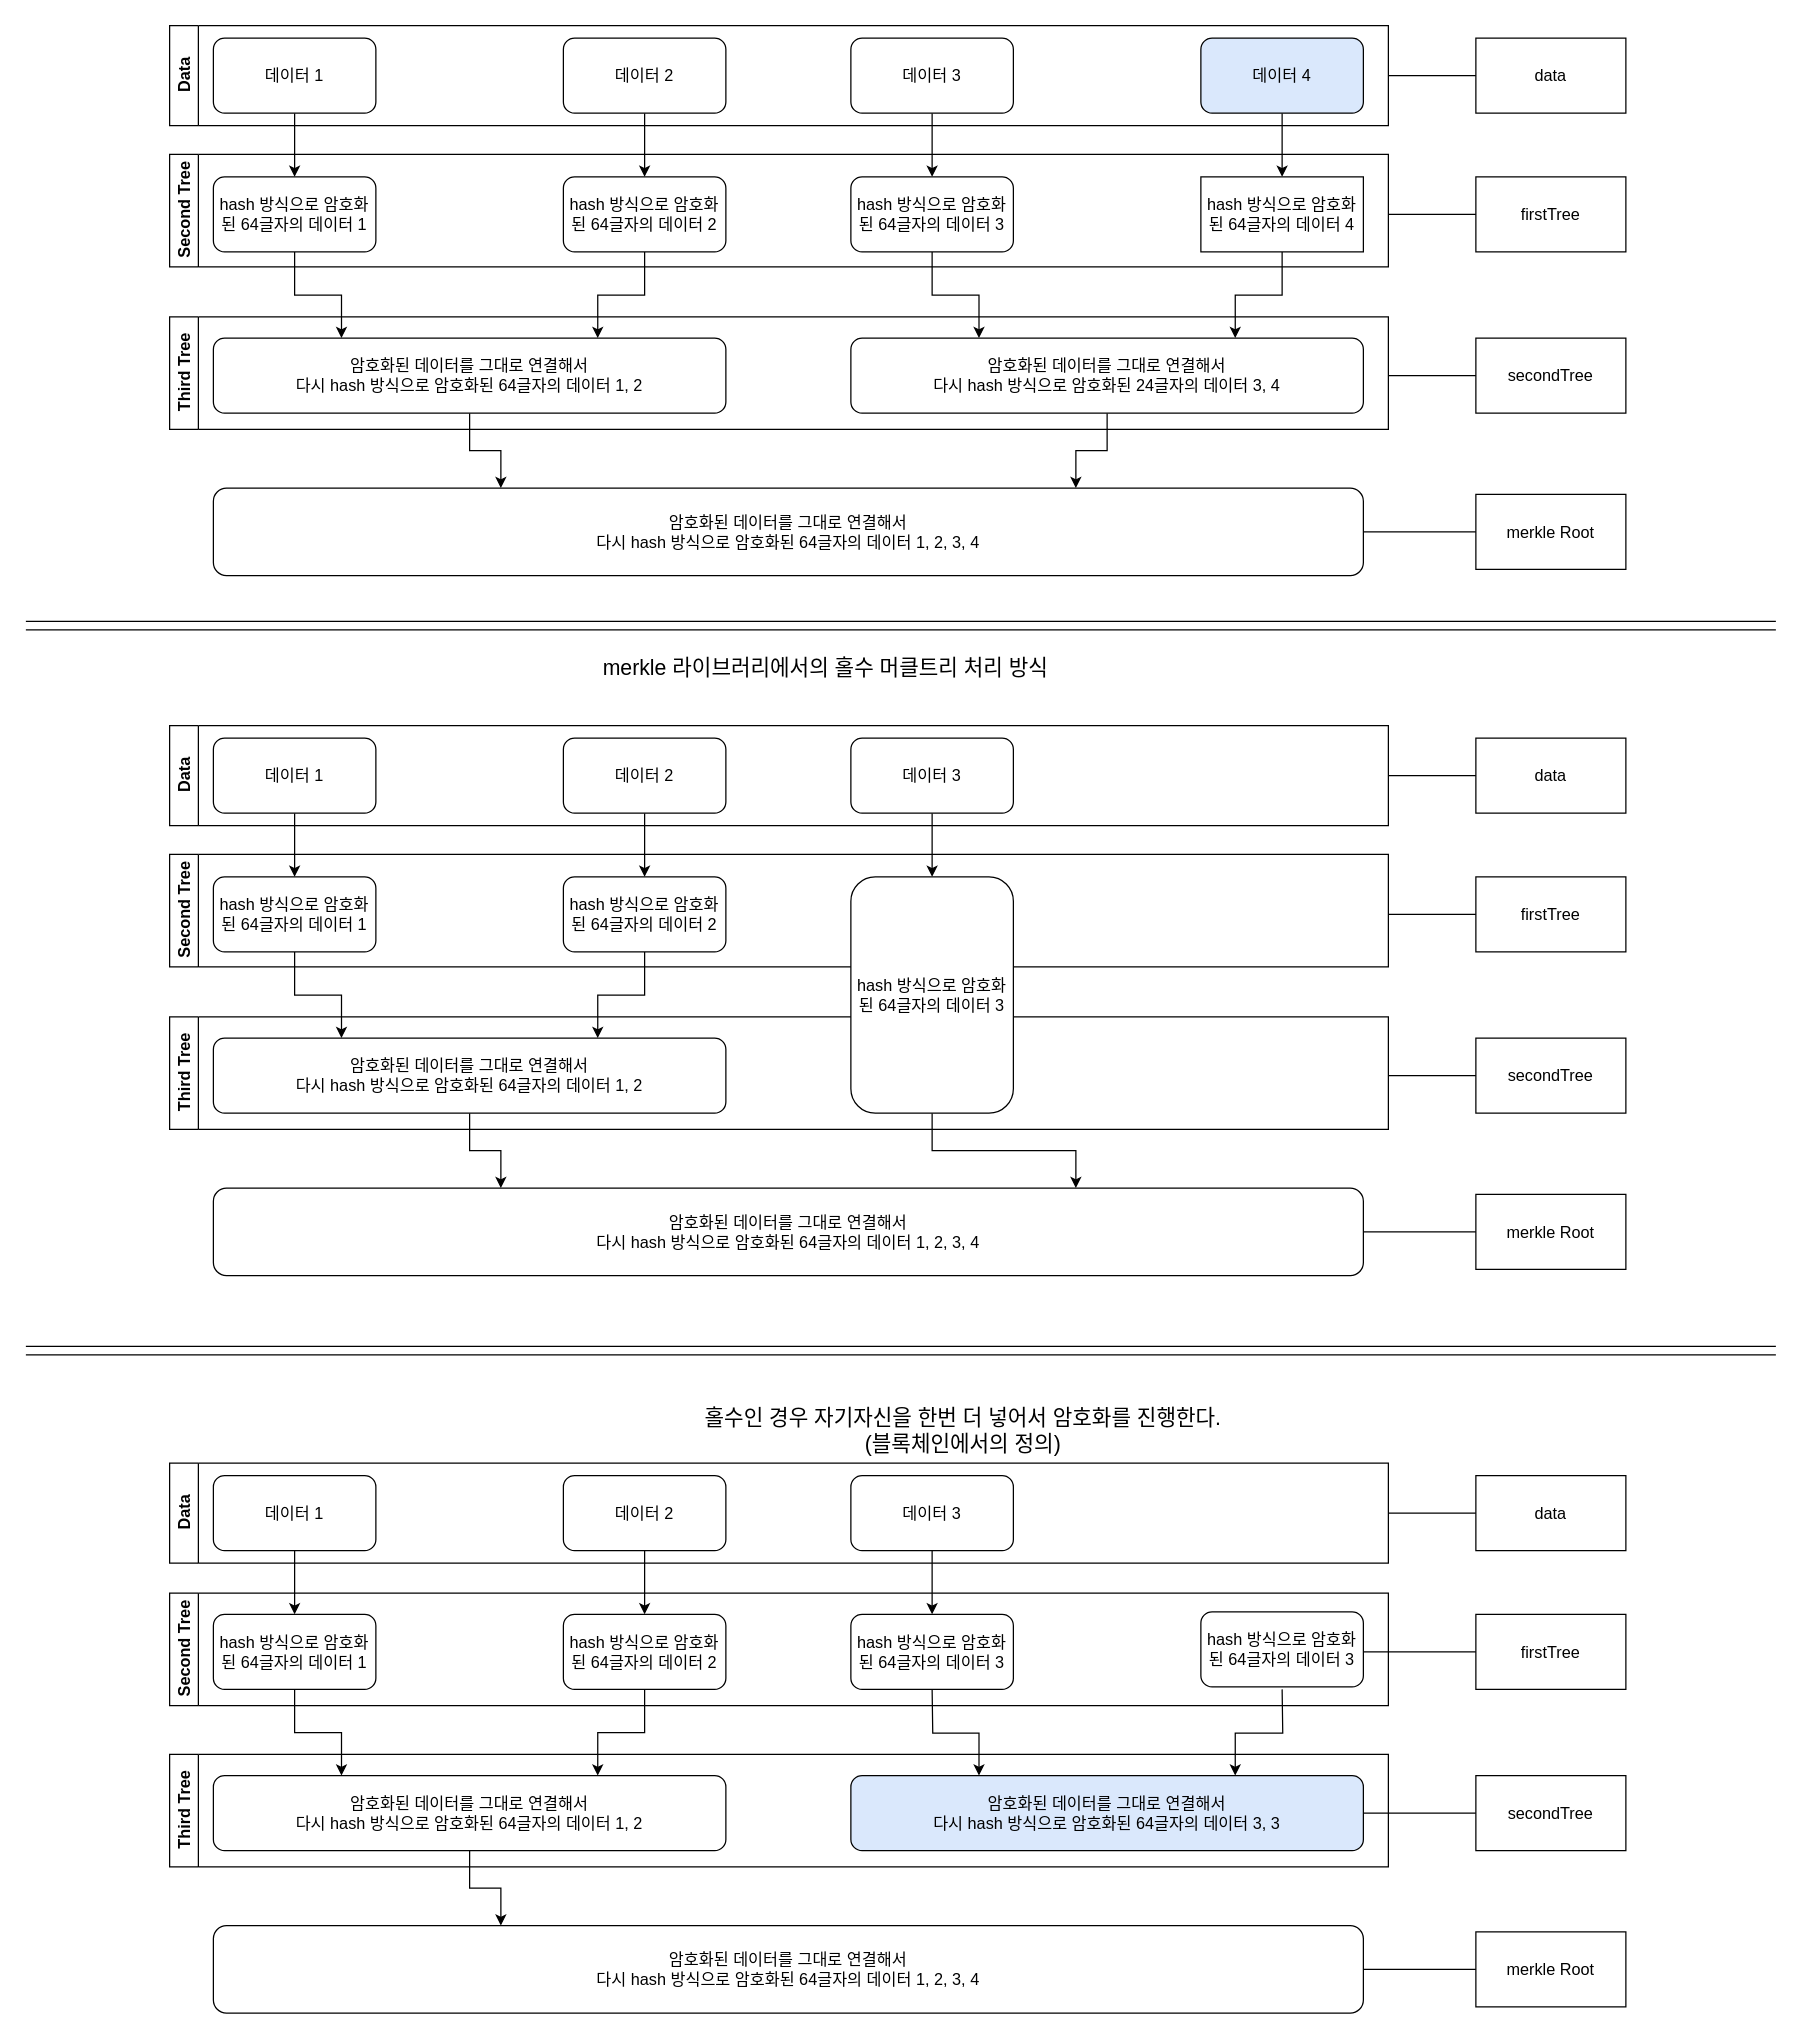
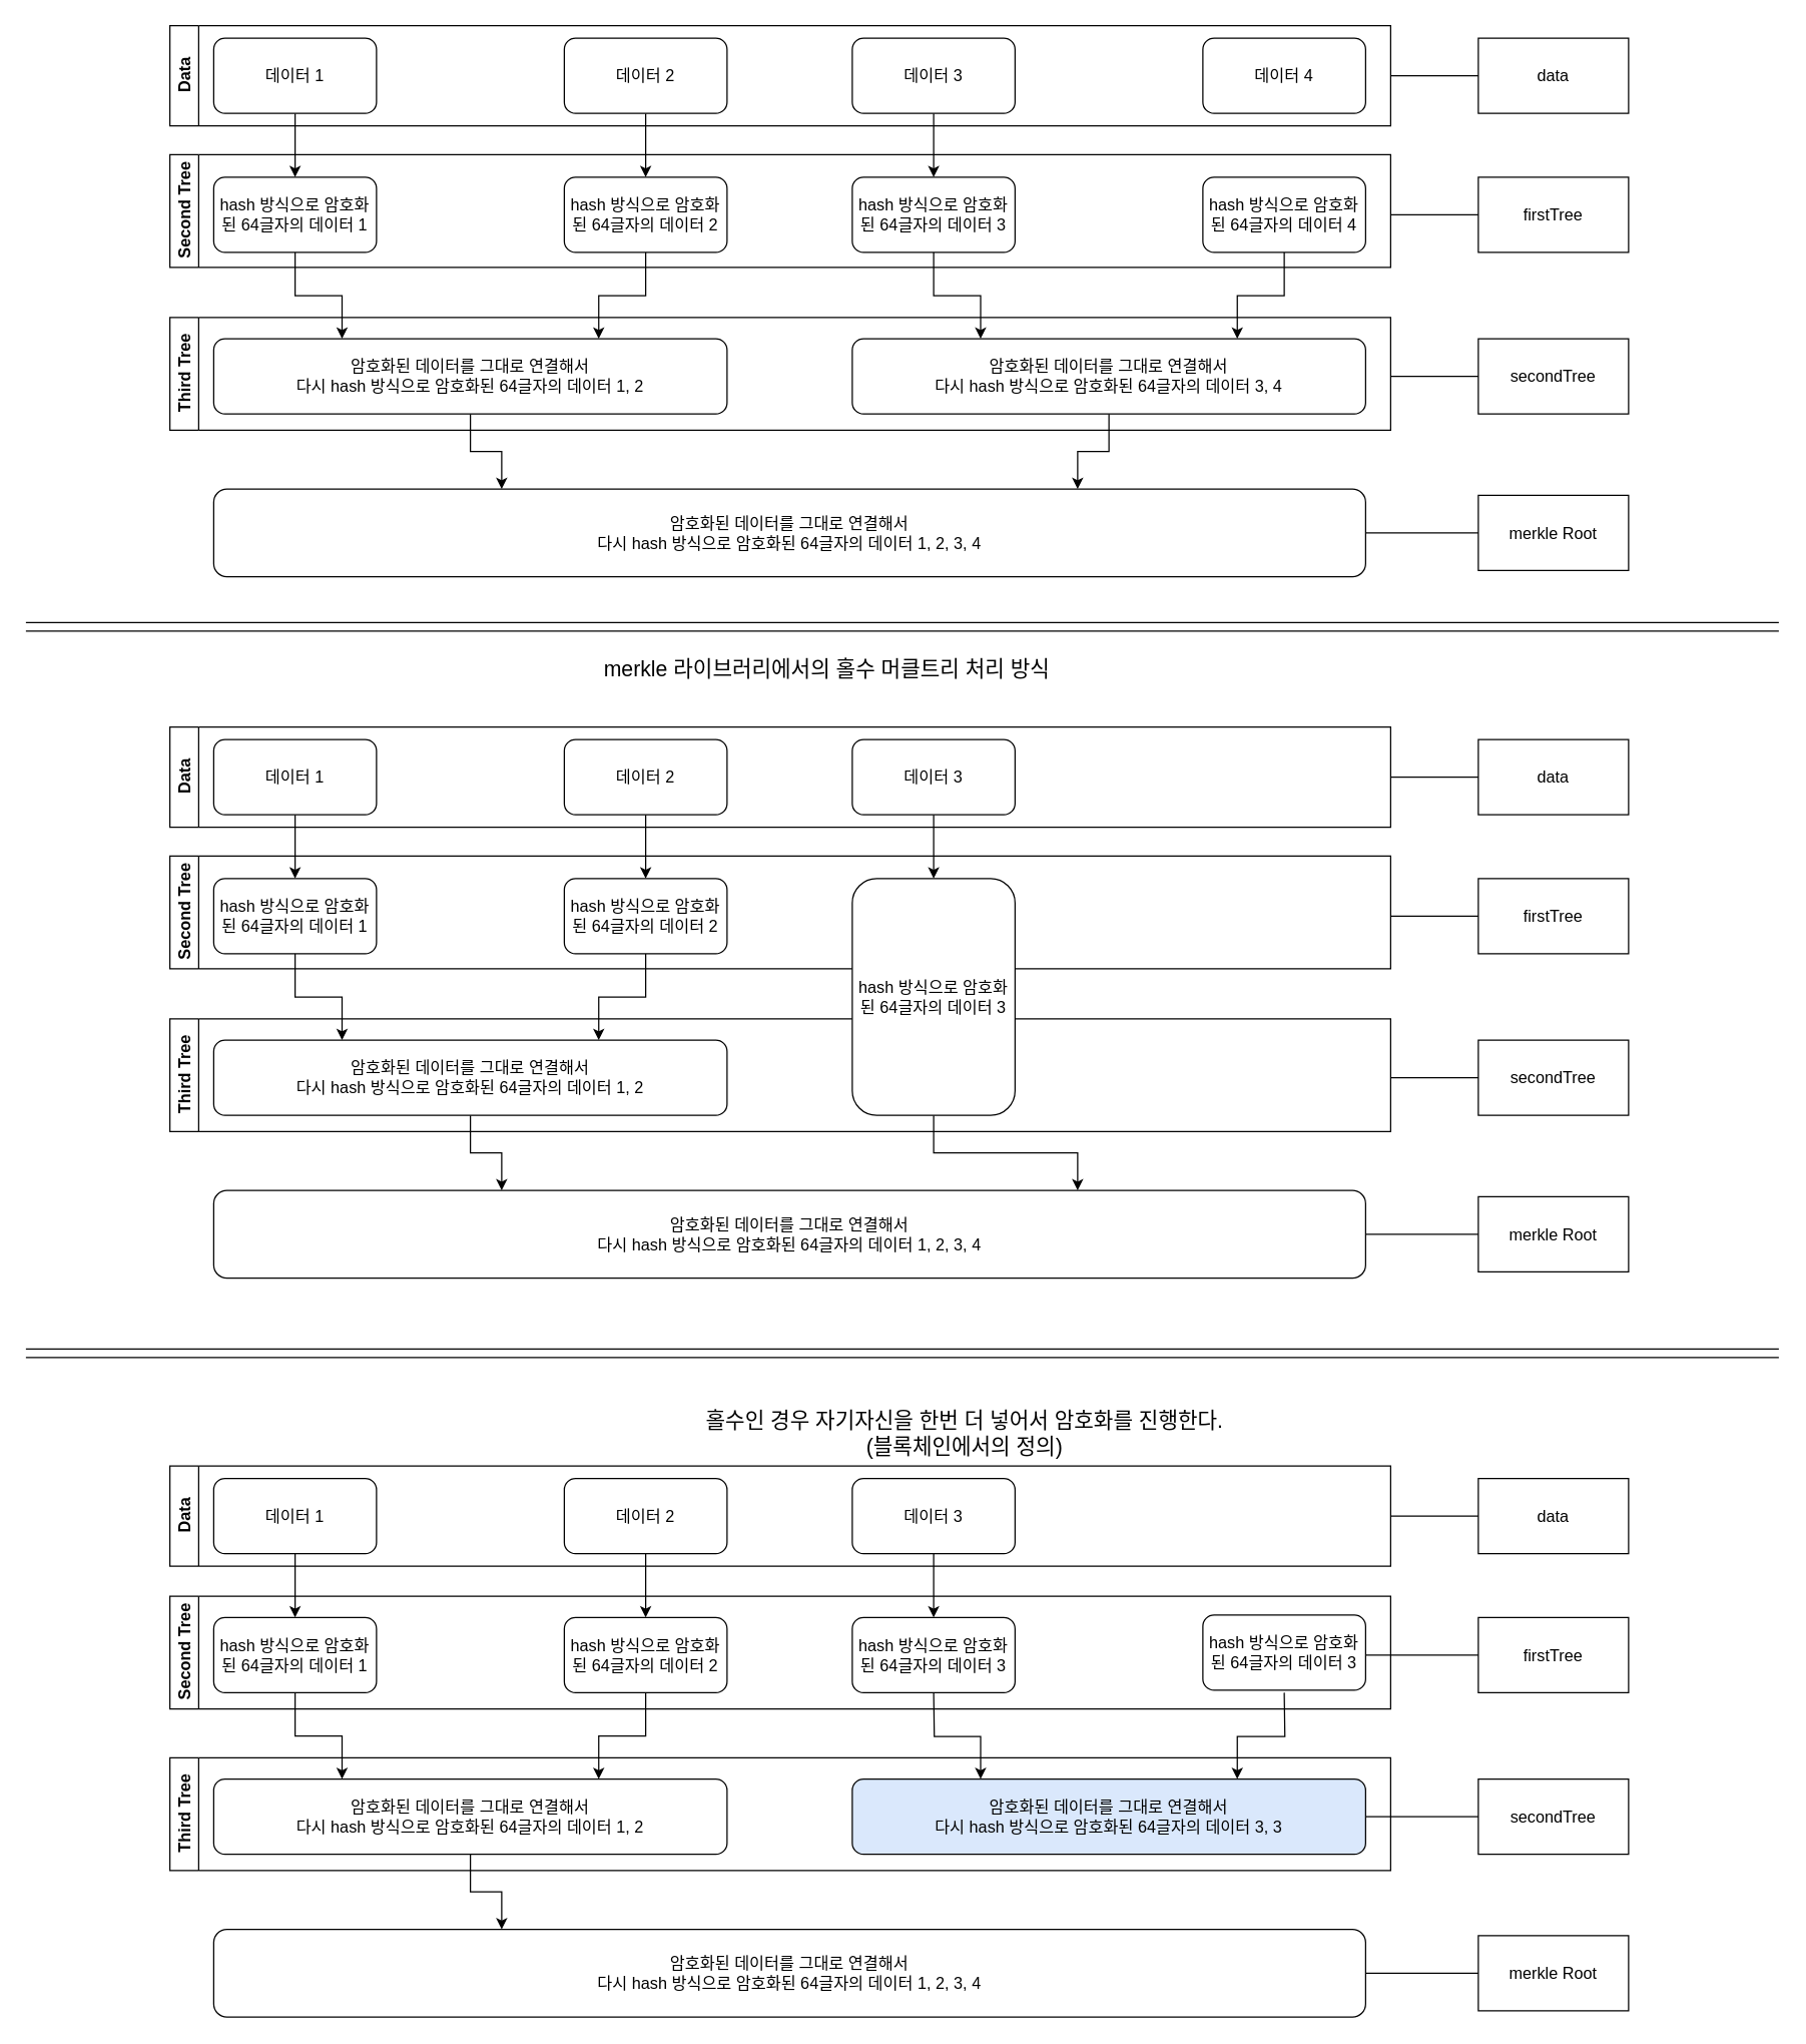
- <mxCell id="13" value="데이터 4" style="rounded=1;whiteSpace=wrap;html=1;fontSize=13;fillColor=#dae8fc;" vertex="1" parent="1"><mxGeometry x="960" y="30" width="130" height="60" as="geometry" /></mxCell>
+ <mxCell id="13" value="데이터 4" style="rounded=1;whiteSpace=wrap;html=1;fontSize=13;" vertex="1" parent="1"><mxGeometry x="960" y="30" width="130" height="60" as="geometry" /></mxCell>
- <mxCell id="12" value="" style="edgeStyle=orthogonalEdgeStyle;rounded=0;orthogonalLoop=1;jettySize=auto;html=1;fontSize=13;" edge="1" parent="1" source="13" target="15"><mxGeometry relative="1" as="geometry" /></mxCell>
- <mxCell id="15" value="hash 방식으로 암호화된 64글자의 데이터 4" style="whiteSpace=wrap;html=1;fontSize=13;rounded=0;" vertex="1" parent="1"><mxGeometry x="960" y="141" width="130" height="60" as="geometry" /></mxCell>
+ <mxCell id="15" value="hash 방식으로 암호화된 64글자의 데이터 4" style="rounded=1;whiteSpace=wrap;html=1;fontSize=13;" vertex="1" parent="1"><mxGeometry x="960" y="141" width="130" height="60" as="geometry" /></mxCell>
- <mxCell id="21" value="암호화된 데이터를 그대로 연결해서&lt;br style=&quot;font-size: 13px;&quot;&gt;다시 hash 방식으로 암호화된 24글자의 데이터 3, 4" style="rounded=1;whiteSpace=wrap;html=1;fontSize=13;" vertex="1" parent="1"><mxGeometry x="680" y="270" width="410" height="60" as="geometry" /></mxCell>
+ <mxCell id="21" value="암호화된 데이터를 그대로 연결해서&lt;br style=&quot;font-size: 13px;&quot;&gt;다시 hash 방식으로 암호화된 64글자의 데이터 3, 4" style="rounded=1;whiteSpace=wrap;html=1;fontSize=13;" vertex="1" parent="1"><mxGeometry x="680" y="270" width="410" height="60" as="geometry" /></mxCell>
